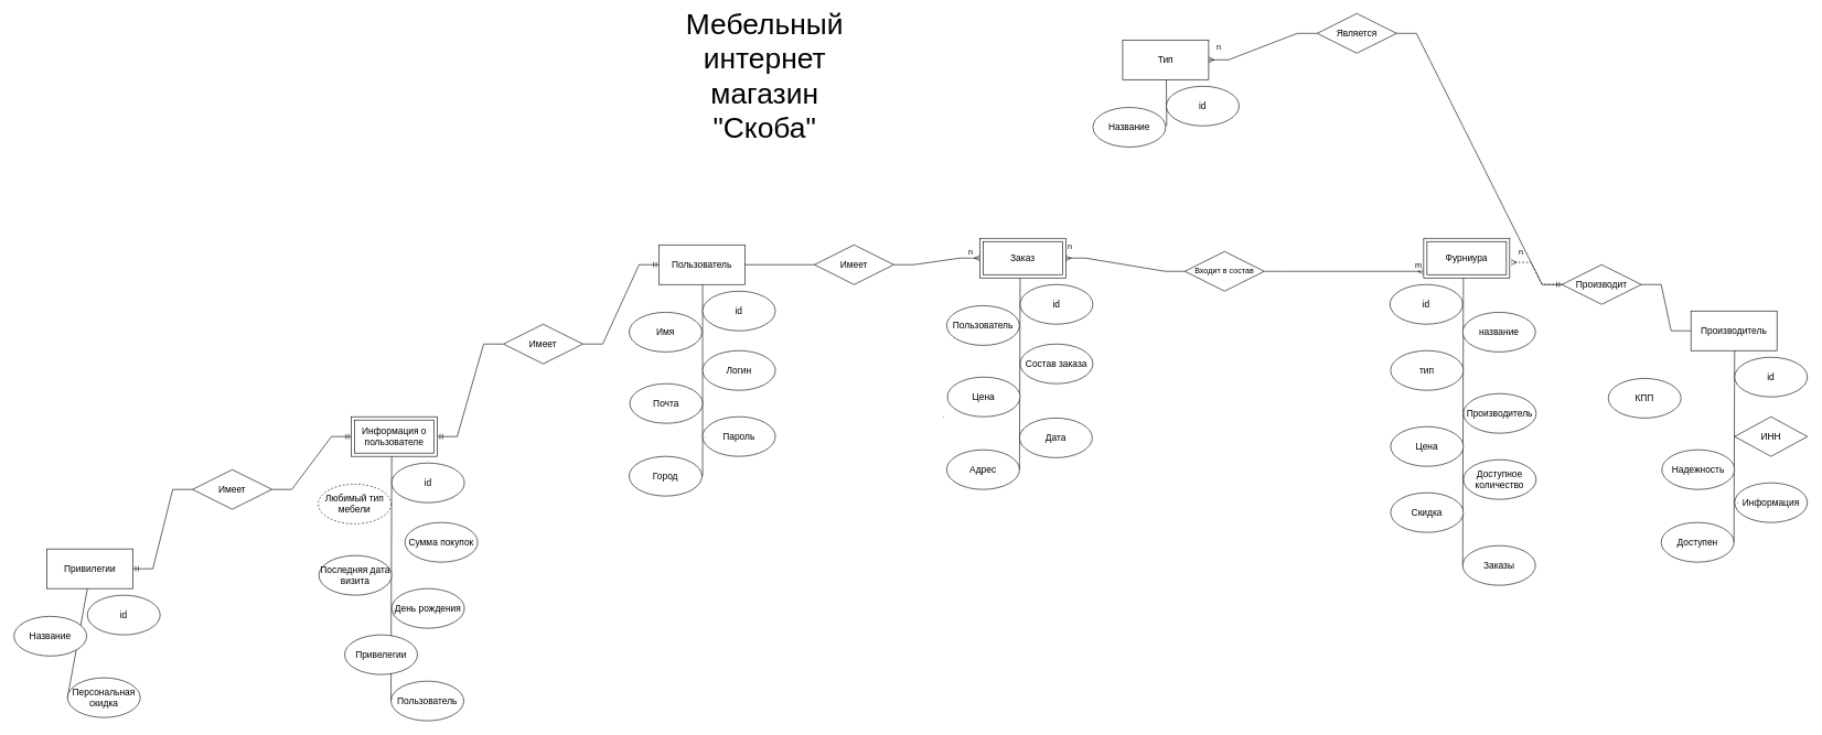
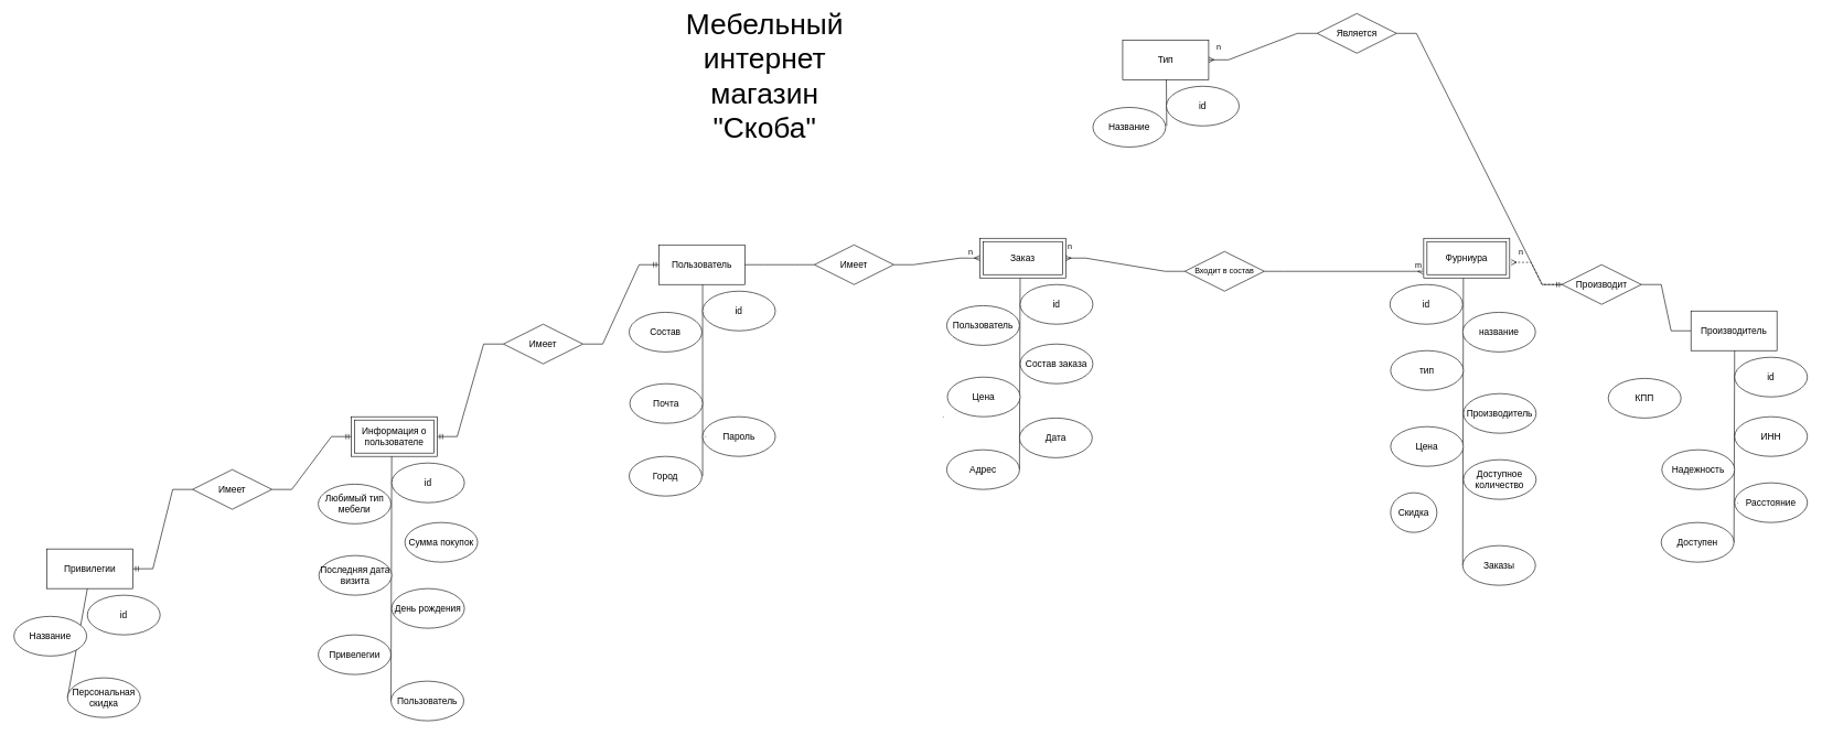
- <mxCell id="37" value="Имя" style="ellipse;whiteSpace=wrap;html=1;fontSize=14;" parent="1" vertex="1"><mxGeometry x="950" y="472" width="110" height="60" as="geometry" /></mxCell>
+ <mxCell id="37" value="Состав" style="ellipse;whiteSpace=wrap;html=1;fontSize=14;" parent="1" vertex="1"><mxGeometry x="950" y="472" width="110" height="60" as="geometry" /></mxCell>
- <mxCell id="35" value="Логин" style="ellipse;whiteSpace=wrap;html=1;fontSize=14;" parent="1" vertex="1"><mxGeometry x="1061" y="530" width="110" height="60" as="geometry" /></mxCell>
- <mxCell id="13" value="ИНН" style="rhombus;whiteSpace=wrap;html=1;fontSize=14;" parent="1" vertex="1"><mxGeometry x="2621" y="630" width="110" height="60" as="geometry" /></mxCell>
+ <mxCell id="13" value="ИНН" style="ellipse;whiteSpace=wrap;html=1;fontSize=14;" parent="1" vertex="1"><mxGeometry x="2621" y="630" width="110" height="60" as="geometry" /></mxCell>
- <mxCell id="12" value="Информация" style="ellipse;whiteSpace=wrap;html=1;fontSize=14;" parent="1" vertex="1"><mxGeometry x="2621" y="730" width="110" height="60" as="geometry" /></mxCell>
+ <mxCell id="12" value="Расстояние" style="ellipse;whiteSpace=wrap;html=1;fontSize=14;" parent="1" vertex="1"><mxGeometry x="2621" y="730" width="110" height="60" as="geometry" /></mxCell>
- <mxCell id="50" value="Любимый тип мебели" style="ellipse;whiteSpace=wrap;html=1;fontSize=14;dashed=1;" parent="1" vertex="1"><mxGeometry x="480" y="732" width="110" height="60" as="geometry" /></mxCell>
+ <mxCell id="50" value="Любимый тип мебели" style="ellipse;whiteSpace=wrap;html=1;fontSize=14;" parent="1" vertex="1"><mxGeometry x="480" y="732" width="110" height="60" as="geometry" /></mxCell>
- <mxCell id="20" value="Скидка" style="ellipse;whiteSpace=wrap;html=1;fontSize=14;" parent="1" vertex="1"><mxGeometry x="2101" y="745" width="110" height="60" as="geometry" /></mxCell>
+ <mxCell id="20" value="Скидка" style="ellipse;whiteSpace=wrap;html=1;fontSize=14;" parent="1" vertex="1"><mxGeometry x="2101" y="745" width="70" height="60" as="geometry" /></mxCell>
- <mxCell id="68" value="Привелегии" style="ellipse;whiteSpace=wrap;html=1;fontSize=14;" parent="1" vertex="1"><mxGeometry x="520" y="960" width="110" height="60" as="geometry" /></mxCell>
+ <mxCell id="68" value="Привелегии" style="ellipse;whiteSpace=wrap;html=1;fontSize=14;" parent="1" vertex="1"><mxGeometry x="480" y="960" width="110" height="60" as="geometry" /></mxCell>
